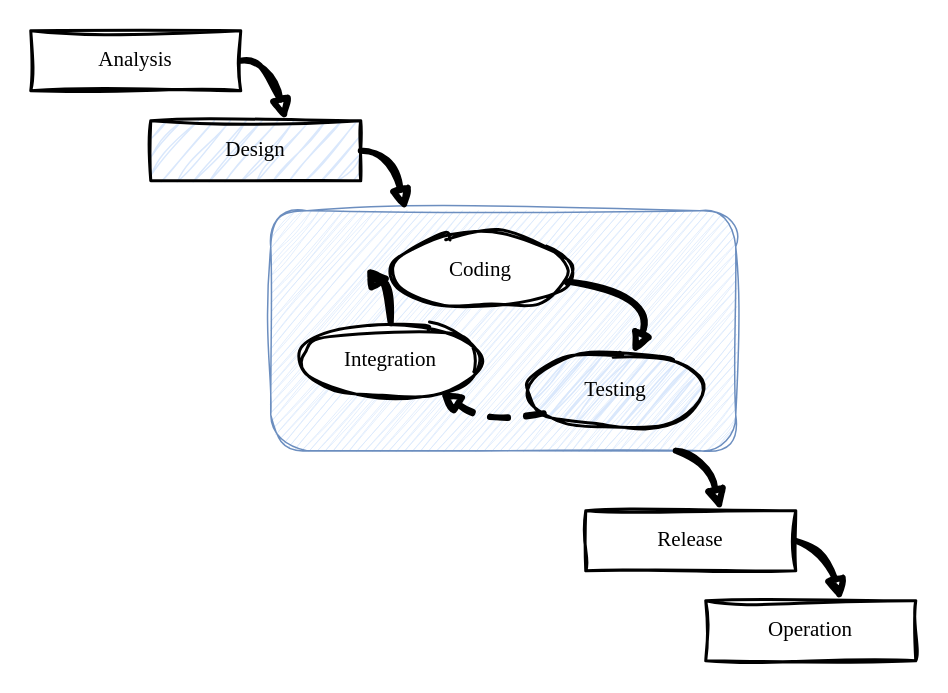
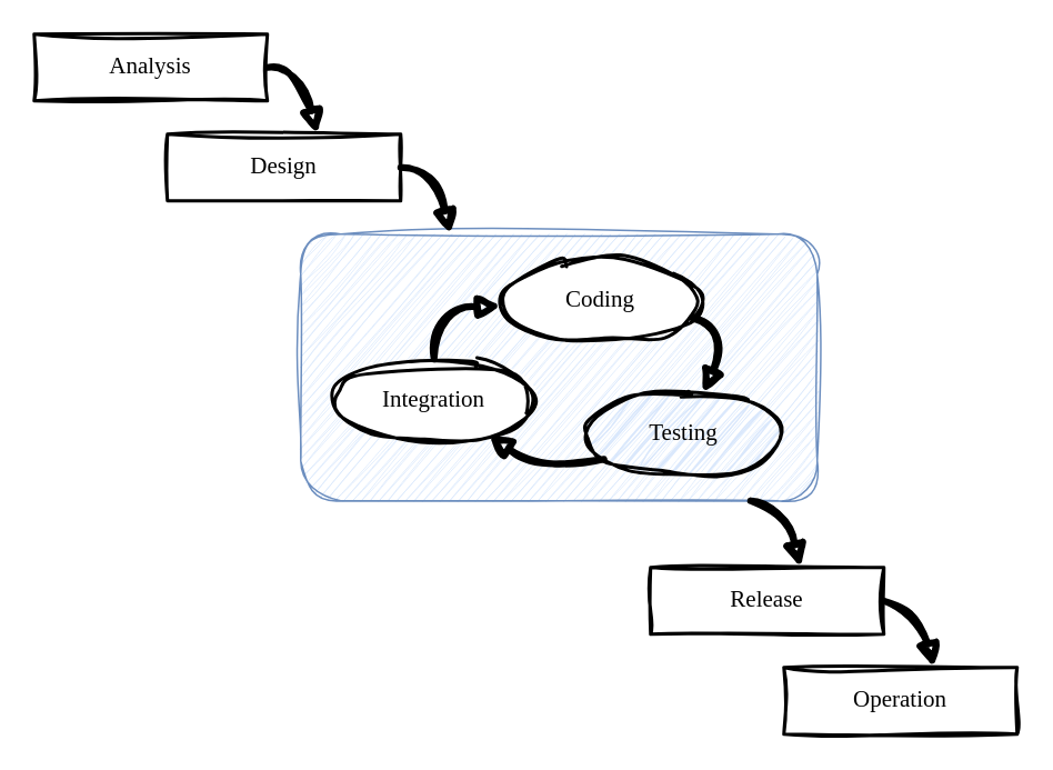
- <mxCell id="4" value="&lt;span&gt;Design&lt;/span&gt;" style="rounded=0;whiteSpace=wrap;html=1;fontStyle=0;fontFamily=Lucida Console;fontSize=14;strokeWidth=2;sketch=1;curveFitting=1;jiggle=2;fillColor=#dae8fc;" parent="1" vertex="1"><mxGeometry x="100" y="80" width="140" height="40" as="geometry" /></mxCell>
+ <mxCell id="4" value="&lt;span&gt;Design&lt;/span&gt;" style="rounded=0;whiteSpace=wrap;html=1;fontStyle=0;fontFamily=Lucida Console;fontSize=14;strokeWidth=2;sketch=1;curveFitting=1;jiggle=2;" parent="1" vertex="1"><mxGeometry x="100" y="80" width="140" height="40" as="geometry" /></mxCell>
- <mxCell id="11" value="&lt;span style=&quot;font-family: &amp;quot;Lucida Console&amp;quot;; font-size: 14px;&quot;&gt;Coding&lt;/span&gt;" style="ellipse;whiteSpace=wrap;html=1;strokeWidth=2;sketch=1;curveFitting=1;jiggle=2;" parent="1" vertex="1"><mxGeometry x="260" y="155" width="120" height="50" as="geometry" /></mxCell>
+ <mxCell id="11" value="&lt;span style=&quot;font-family: &amp;quot;Lucida Console&amp;quot;; font-size: 14px;&quot;&gt;Coding&lt;/span&gt;" style="ellipse;whiteSpace=wrap;html=1;strokeWidth=2;sketch=1;curveFitting=1;jiggle=2;" parent="1" vertex="1"><mxGeometry x="300" y="155" width="120" height="50" as="geometry" /></mxCell>
- <mxCell id="15" value="" style="curved=1;endArrow=block;html=1;rounded=0;strokeWidth=4;endFill=1;sketch=1;curveFitting=1;jiggle=2;dashed=1;" parent="1" source="12" target="13" edge="1"><mxGeometry width="50" height="50" relative="1" as="geometry"><mxPoint x="310" y="285" as="sourcePoint" /><mxPoint x="340" y="325" as="targetPoint" /><Array as="points"><mxPoint x="330" y="285" /></Array></mxGeometry></mxCell>
+ <mxCell id="15" value="" style="curved=1;endArrow=block;html=1;rounded=0;strokeWidth=4;endFill=1;sketch=1;curveFitting=1;jiggle=2;" parent="1" source="12" target="13" edge="1"><mxGeometry width="50" height="50" relative="1" as="geometry"><mxPoint x="310" y="285" as="sourcePoint" /><mxPoint x="340" y="325" as="targetPoint" /><Array as="points"><mxPoint x="330" y="285" /></Array></mxGeometry></mxCell>
